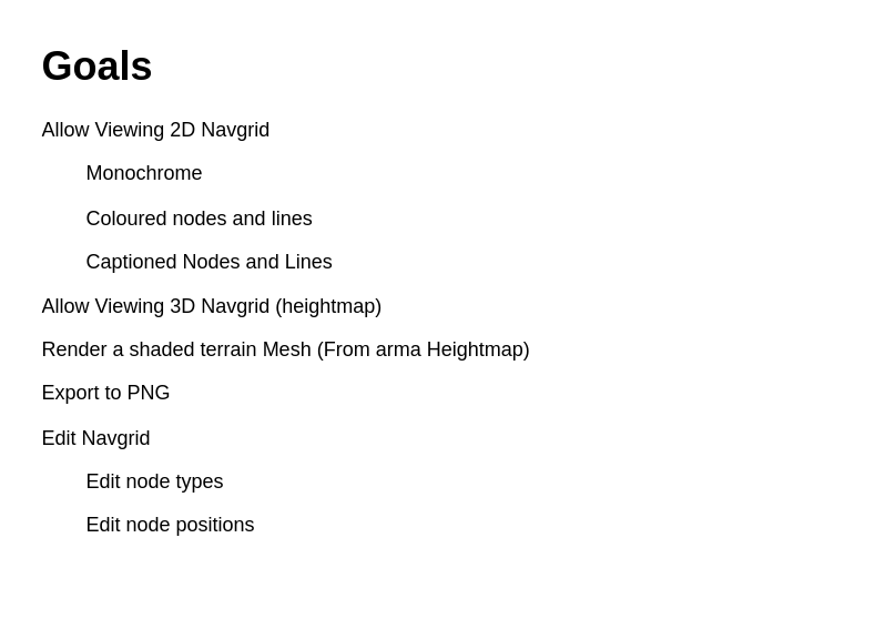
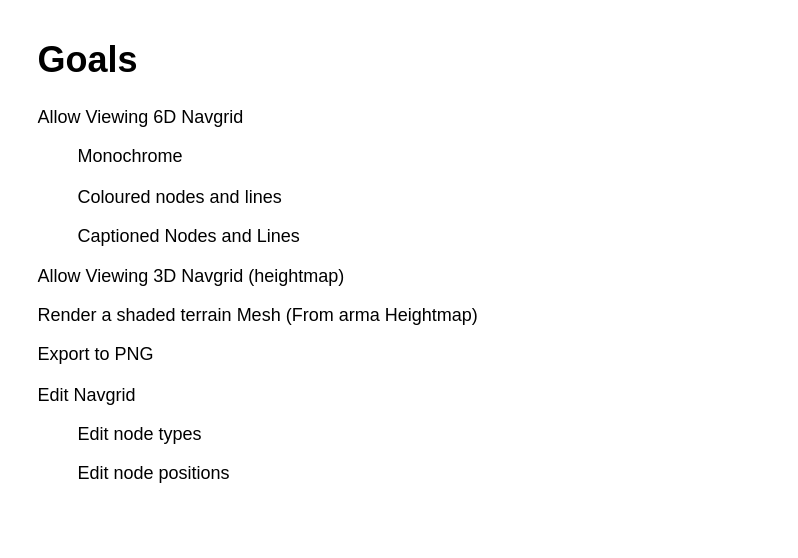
- <mxCell id="2" value="&lt;h1&gt;Goals&lt;/h1&gt;&lt;p&gt;Allow Viewing 2D Navgrid&lt;/p&gt;&lt;p&gt;&lt;span style=&quot;white-space: pre;&quot;&gt;&#09;&lt;/span&gt;Monochrome&lt;br&gt;&lt;/p&gt;&lt;p&gt;&lt;span style=&quot;white-space: pre;&quot;&gt;&#09;&lt;/span&gt;Coloured nodes and lines&lt;br&gt;&lt;/p&gt;&lt;p&gt;&lt;span style=&quot;white-space: pre;&quot;&gt;&#09;&lt;/span&gt;Captioned Nodes and Lines&lt;br&gt;&lt;/p&gt;&lt;p&gt;Allow Viewing 3D Navgrid (heightmap)&lt;/p&gt;&lt;p&gt;Render a shaded terrain Mesh (From arma Heightmap)&lt;/p&gt;&lt;p&gt;Export to PNG&lt;/p&gt;&lt;p&gt;Edit Navgrid&lt;/p&gt;&lt;p&gt;&lt;span style=&quot;white-space: pre;&quot;&gt;&#09;&lt;/span&gt;Edit node types&lt;br&gt;&lt;/p&gt;&lt;p&gt;&lt;span style=&quot;white-space: pre;&quot;&gt;&#09;&lt;/span&gt;Edit node positions&lt;br&gt;&lt;/p&gt;&lt;p&gt;&lt;br&gt;&lt;/p&gt;" style="text;html=1;strokeColor=none;fillColor=none;spacing=5;spacingTop=-20;whiteSpace=wrap;overflow=hidden;rounded=0;" parent="1" vertex="1"><mxGeometry x="20" y="20" width="490" height="330" as="geometry" /></mxCell>
+ <mxCell id="2" value="&lt;h1&gt;Goals&lt;/h1&gt;&lt;p&gt;Allow Viewing 6D Navgrid&lt;/p&gt;&lt;p&gt;&lt;span style=&quot;white-space: pre;&quot;&gt;&#09;&lt;/span&gt;Monochrome&lt;br&gt;&lt;/p&gt;&lt;p&gt;&lt;span style=&quot;white-space: pre;&quot;&gt;&#09;&lt;/span&gt;Coloured nodes and lines&lt;br&gt;&lt;/p&gt;&lt;p&gt;&lt;span style=&quot;white-space: pre;&quot;&gt;&#09;&lt;/span&gt;Captioned Nodes and Lines&lt;br&gt;&lt;/p&gt;&lt;p&gt;Allow Viewing 3D Navgrid (heightmap)&lt;/p&gt;&lt;p&gt;Render a shaded terrain Mesh (From arma Heightmap)&lt;/p&gt;&lt;p&gt;Export to PNG&lt;/p&gt;&lt;p&gt;Edit Navgrid&lt;/p&gt;&lt;p&gt;&lt;span style=&quot;white-space: pre;&quot;&gt;&#09;&lt;/span&gt;Edit node types&lt;br&gt;&lt;/p&gt;&lt;p&gt;&lt;span style=&quot;white-space: pre;&quot;&gt;&#09;&lt;/span&gt;Edit node positions&lt;br&gt;&lt;/p&gt;&lt;p&gt;&lt;br&gt;&lt;/p&gt;" style="text;html=1;strokeColor=none;fillColor=none;spacing=5;spacingTop=-20;whiteSpace=wrap;overflow=hidden;rounded=0;" parent="1" vertex="1"><mxGeometry x="20" y="20" width="490" height="330" as="geometry" /></mxCell>
